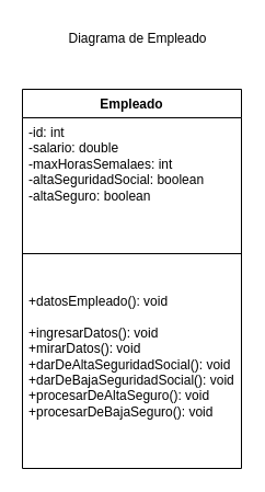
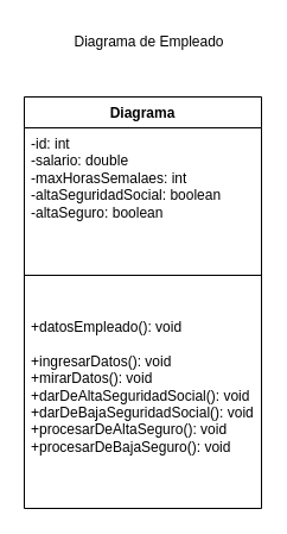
- <mxCell id="2" value="Empleado" style="swimlane;fontStyle=1;align=center;verticalAlign=top;childLayout=stackLayout;horizontal=1;startSize=26;horizontalStack=0;resizeParent=1;resizeParentMax=0;resizeLast=0;collapsible=1;marginBottom=0;whiteSpace=wrap;html=1;" parent="1" vertex="1"><mxGeometry x="20" y="81" width="200" height="346" as="geometry" /></mxCell>
+ <mxCell id="2" value="Diagrama" style="swimlane;fontStyle=1;align=center;verticalAlign=top;childLayout=stackLayout;horizontal=1;startSize=26;horizontalStack=0;resizeParent=1;resizeParentMax=0;resizeLast=0;collapsible=1;marginBottom=0;whiteSpace=wrap;html=1;" parent="1" vertex="1"><mxGeometry x="20" y="81" width="200" height="346" as="geometry" /></mxCell>
